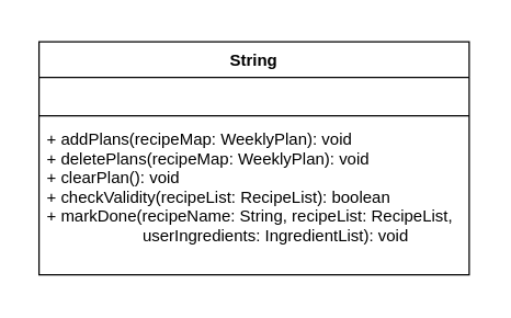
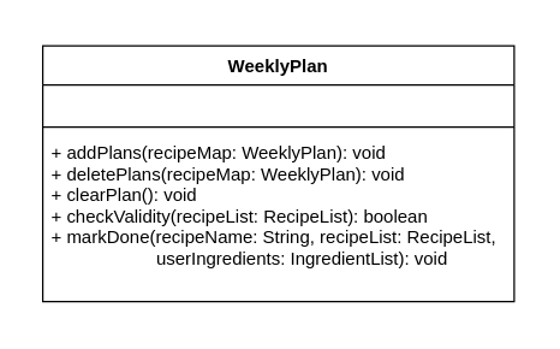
- <mxCell id="3" value="String" style="swimlane;fontStyle=1;align=center;verticalAlign=top;childLayout=stackLayout;horizontal=1;startSize=26;horizontalStack=0;resizeParent=1;resizeParentMax=0;resizeLast=0;collapsible=1;marginBottom=0;" parent="1" vertex="1"><mxGeometry x="28" y="30" width="314" height="170" as="geometry" /></mxCell>
+ <mxCell id="3" value="WeeklyPlan" style="swimlane;fontStyle=1;align=center;verticalAlign=top;childLayout=stackLayout;horizontal=1;startSize=26;horizontalStack=0;resizeParent=1;resizeParentMax=0;resizeLast=0;collapsible=1;marginBottom=0;" parent="1" vertex="1"><mxGeometry x="28" y="30" width="314" height="170" as="geometry" /></mxCell>
